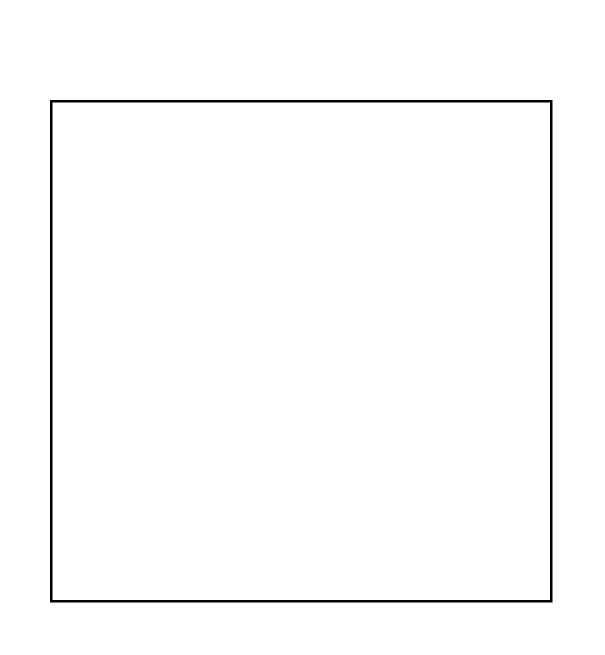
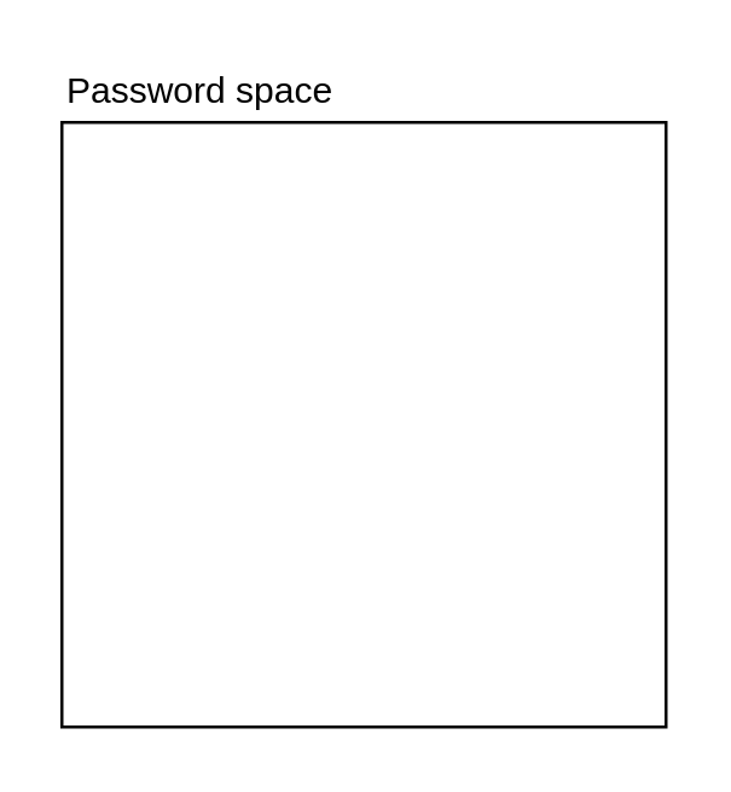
+ <mxCell id="3" value="Password space" style="text;html=1;resizable=0;points=[];autosize=1;align=left;verticalAlign=top;spacingTop=-4;" vertex="1" parent="1"><mxGeometry x="20" y="20" width="110" height="20" as="geometry" /></mxCell>
